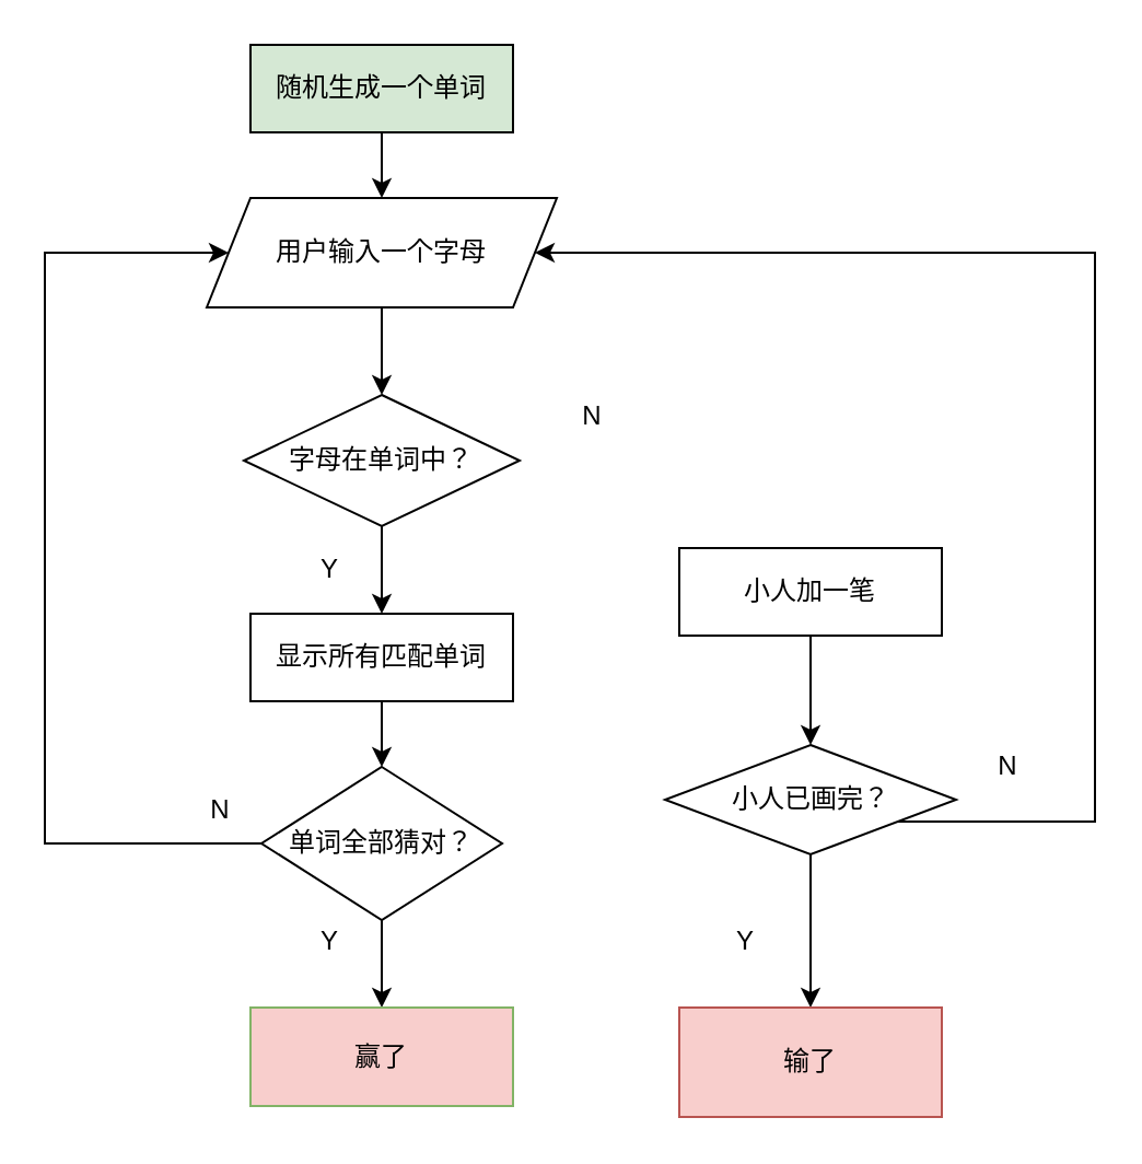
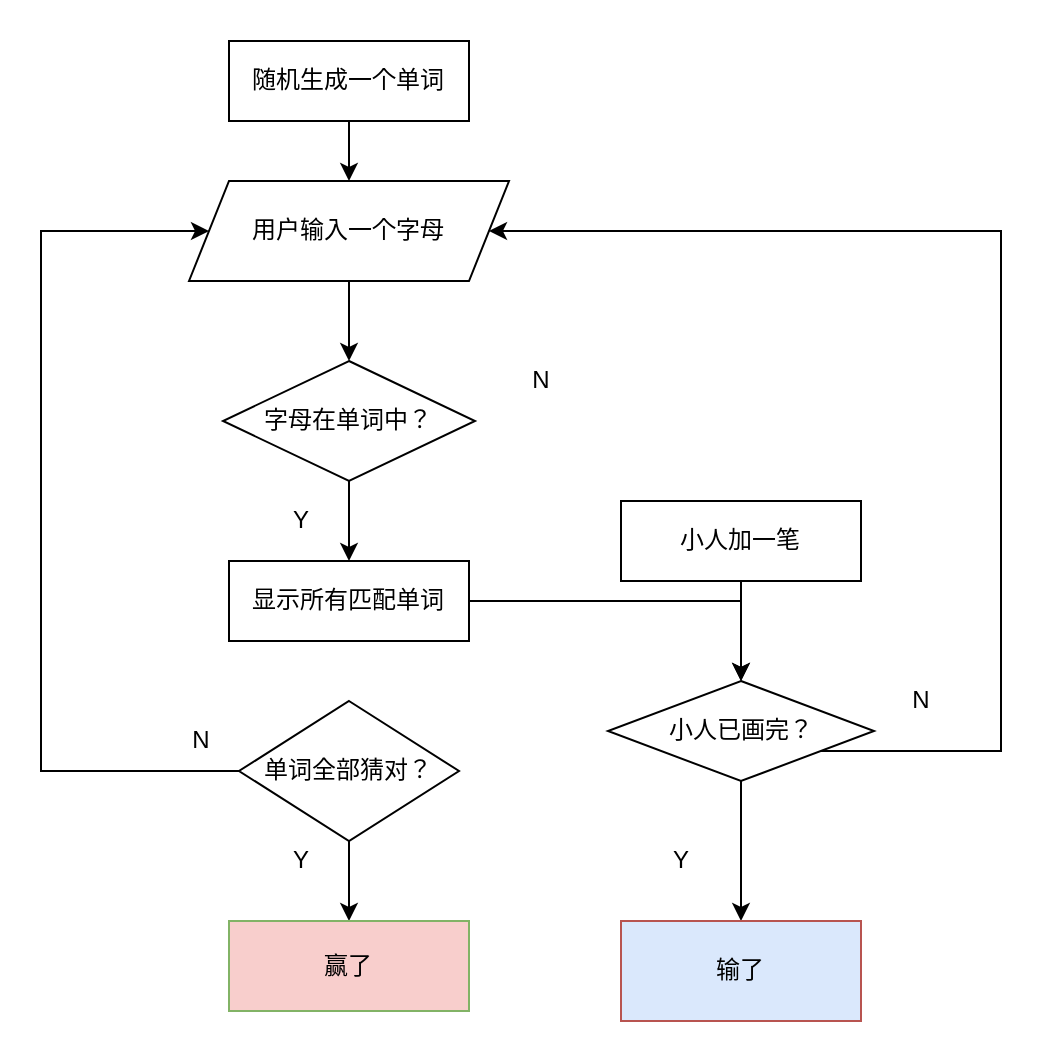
- <mxCell id="3" value="随机生成一个单词" style="rounded=0;whiteSpace=wrap;html=1;fillColor=#d5e8d4;" vertex="1" parent="1"><mxGeometry x="114" y="20" width="120" height="40" as="geometry" /></mxCell>
+ <mxCell id="3" value="随机生成一个单词" style="rounded=0;whiteSpace=wrap;html=1;" vertex="1" parent="1"><mxGeometry x="114" y="20" width="120" height="40" as="geometry" /></mxCell>
- <mxCell id="9" value="" style="edgeStyle=orthogonalEdgeStyle;rounded=0;orthogonalLoop=1;jettySize=auto;html=1;" edge="1" parent="1" source="10" target="22"><mxGeometry relative="1" as="geometry" /></mxCell>
+ <mxCell id="9" value="" style="edgeStyle=orthogonalEdgeStyle;rounded=0;orthogonalLoop=1;jettySize=auto;html=1;" edge="1" parent="1" source="10" target="17"><mxGeometry relative="1" as="geometry" /></mxCell>
- <mxCell id="18" value="输了" style="whiteSpace=wrap;html=1;fillColor=#f8cecc;strokeColor=#b85450;" vertex="1" parent="1"><mxGeometry x="310" y="460" width="120" height="50" as="geometry" /></mxCell>
+ <mxCell id="18" value="输了" style="whiteSpace=wrap;html=1;fillColor=#dae8fc;strokeColor=#b85450;" vertex="1" parent="1"><mxGeometry x="310" y="460" width="120" height="50" as="geometry" /></mxCell>
